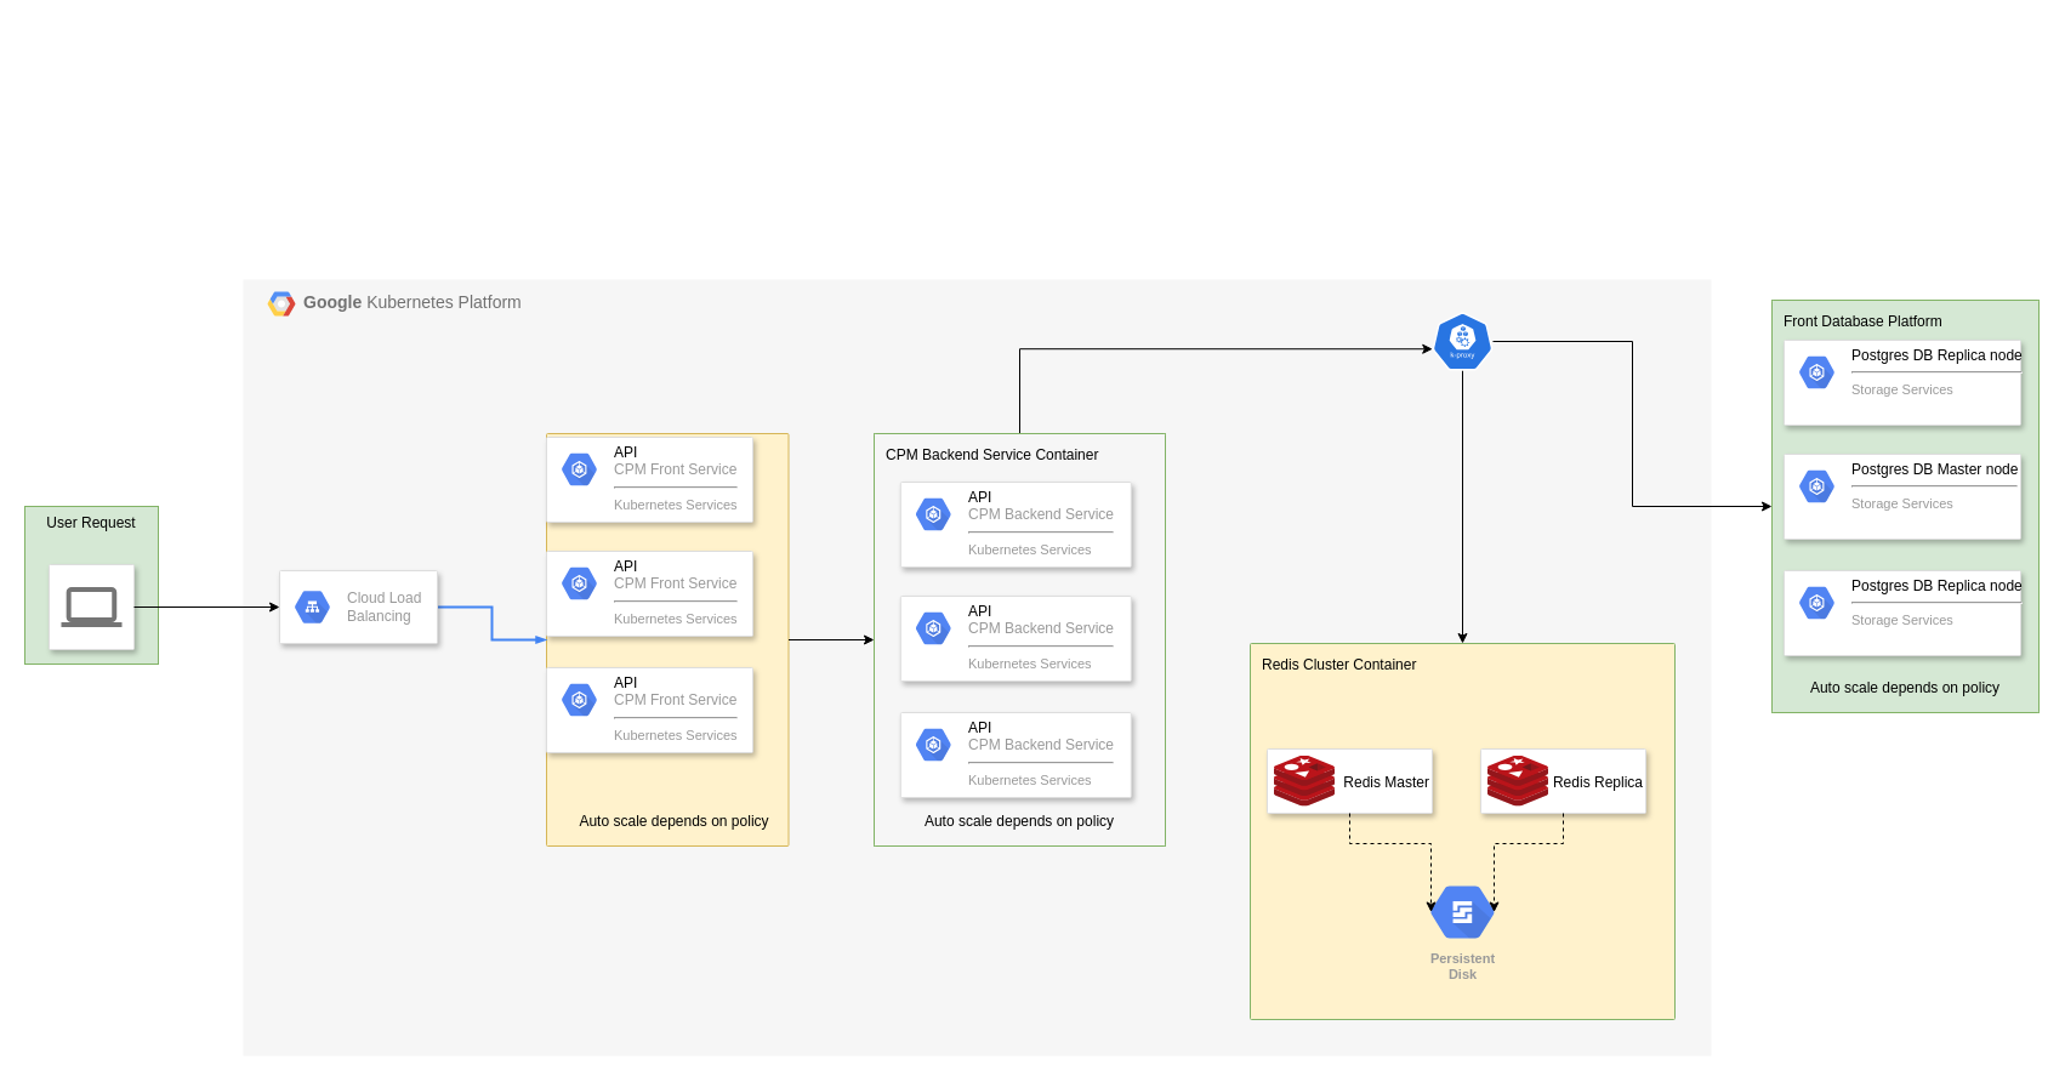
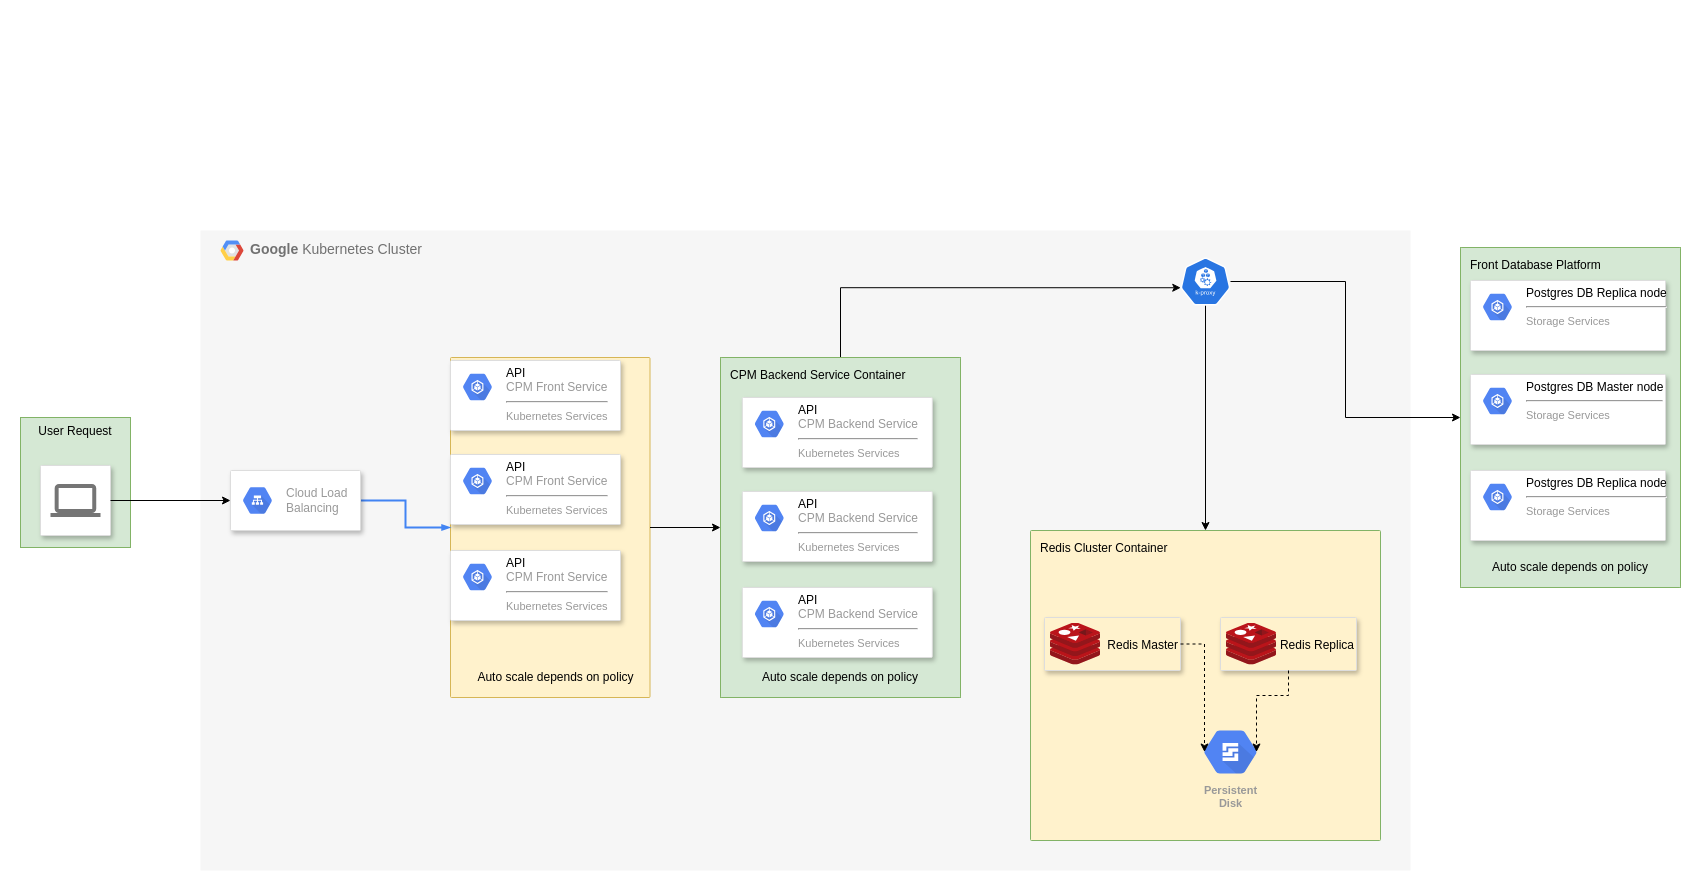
- <mxCell id="2" value="&lt;b&gt;Google &lt;/b&gt;Kubernetes Platform" style="fillColor=#F6F6F6;strokeColor=none;shadow=0;gradientColor=none;fontSize=14;align=left;spacing=10;fontColor=#717171;9E9E9E;verticalAlign=top;spacingTop=-4;fontStyle=0;spacingLeft=40;html=1;" parent="1" vertex="1"><mxGeometry x="200" y="230" width="1210" height="640" as="geometry" /></mxCell>
+ <mxCell id="2" value="&lt;b&gt;Google &lt;/b&gt;Kubernetes Cluster" style="fillColor=#F6F6F6;strokeColor=none;shadow=0;gradientColor=none;fontSize=14;align=left;spacing=10;fontColor=#717171;9E9E9E;verticalAlign=top;spacingTop=-4;fontStyle=0;spacingLeft=40;html=1;" parent="1" vertex="1"><mxGeometry x="200" y="230" width="1210" height="640" as="geometry" /></mxCell>
- <mxCell id="13" value="CPM Backend Service Container" style="rounded=1;absoluteArcSize=1;arcSize=2;html=1;strokeColor=#82b366;shadow=0;dashed=0;fontSize=12;align=left;verticalAlign=top;spacing=10;spacingTop=-4;fillColor=#f6f6f6;" vertex="1" parent="2"><mxGeometry x="519.995" y="127" width="240.0" height="340" as="geometry" /></mxCell>
+ <mxCell id="13" value="CPM Backend Service Container" style="rounded=1;absoluteArcSize=1;arcSize=2;html=1;strokeColor=#82b366;shadow=0;dashed=0;fontSize=12;align=left;verticalAlign=top;spacing=10;spacingTop=-4;fillColor=#d5e8d4;" vertex="1" parent="2"><mxGeometry x="519.995" y="127" width="240.0" height="340" as="geometry" /></mxCell>
- <mxCell id="27" value="Redis Master" style="strokeColor=#dddddd;shadow=1;strokeWidth=1;rounded=1;absoluteArcSize=1;arcSize=2;fillColor=#FFFFFF;align=right;" vertex="1" parent="26"><mxGeometry width="136" height="53" as="geometry" /></mxCell>
+ <mxCell id="27" value="Redis Master" style="strokeColor=#dddddd;shadow=1;strokeWidth=1;rounded=1;absoluteArcSize=1;arcSize=2;fillColor=#fff2cc;align=right;" vertex="1" parent="26"><mxGeometry width="136" height="53" as="geometry" /></mxCell>
- <mxCell id="30" value="Redis Replica" style="strokeColor=#dddddd;shadow=1;strokeWidth=1;rounded=1;absoluteArcSize=1;arcSize=2;fillColor=#FFFFFF;align=right;" vertex="1" parent="29"><mxGeometry width="136" height="53" as="geometry" /></mxCell>
+ <mxCell id="30" value="Redis Replica" style="strokeColor=#dddddd;shadow=1;strokeWidth=1;rounded=1;absoluteArcSize=1;arcSize=2;fillColor=#fff2cc;align=right;" vertex="1" parent="29"><mxGeometry width="136" height="53" as="geometry" /></mxCell>
- <mxCell id="32" value="Persistent&#10;Disk" style="html=1;fillColor=#5184F3;strokeColor=none;verticalAlign=top;labelPosition=center;verticalLabelPosition=bottom;align=center;spacingTop=-6;fontSize=11;fontStyle=1;fontColor=#999999;shape=mxgraph.gcp2.hexIcon;prIcon=persistent_disk" vertex="1" parent="2"><mxGeometry x="965" y="490" width="80" height="63" as="geometry" /></mxCell>
+ <mxCell id="32" value="Persistent&#10;Disk" style="html=1;fillColor=#5184F3;strokeColor=none;verticalAlign=top;labelPosition=center;verticalLabelPosition=bottom;align=center;spacingTop=-6;fontSize=11;fontStyle=1;fontColor=#999999;shape=mxgraph.gcp2.hexIcon;prIcon=persistent_disk" vertex="1" parent="2"><mxGeometry x="990" y="490" width="80" height="63" as="geometry" /></mxCell>
